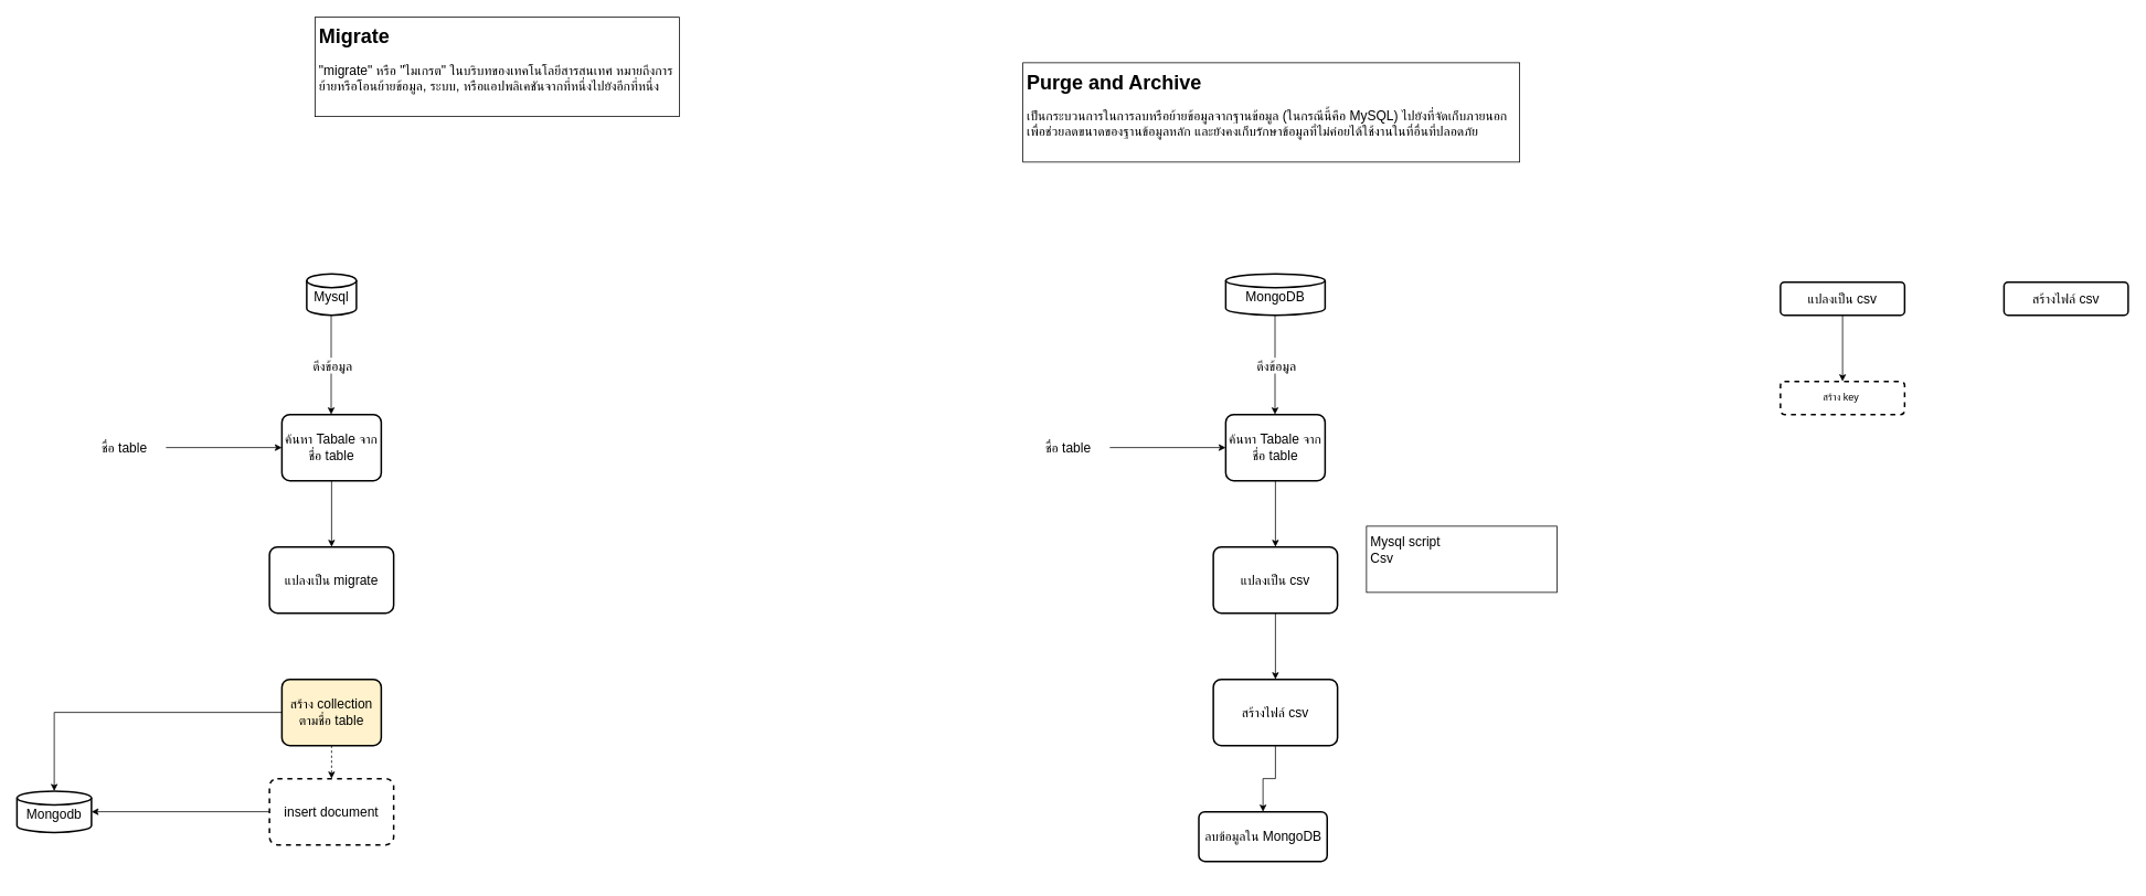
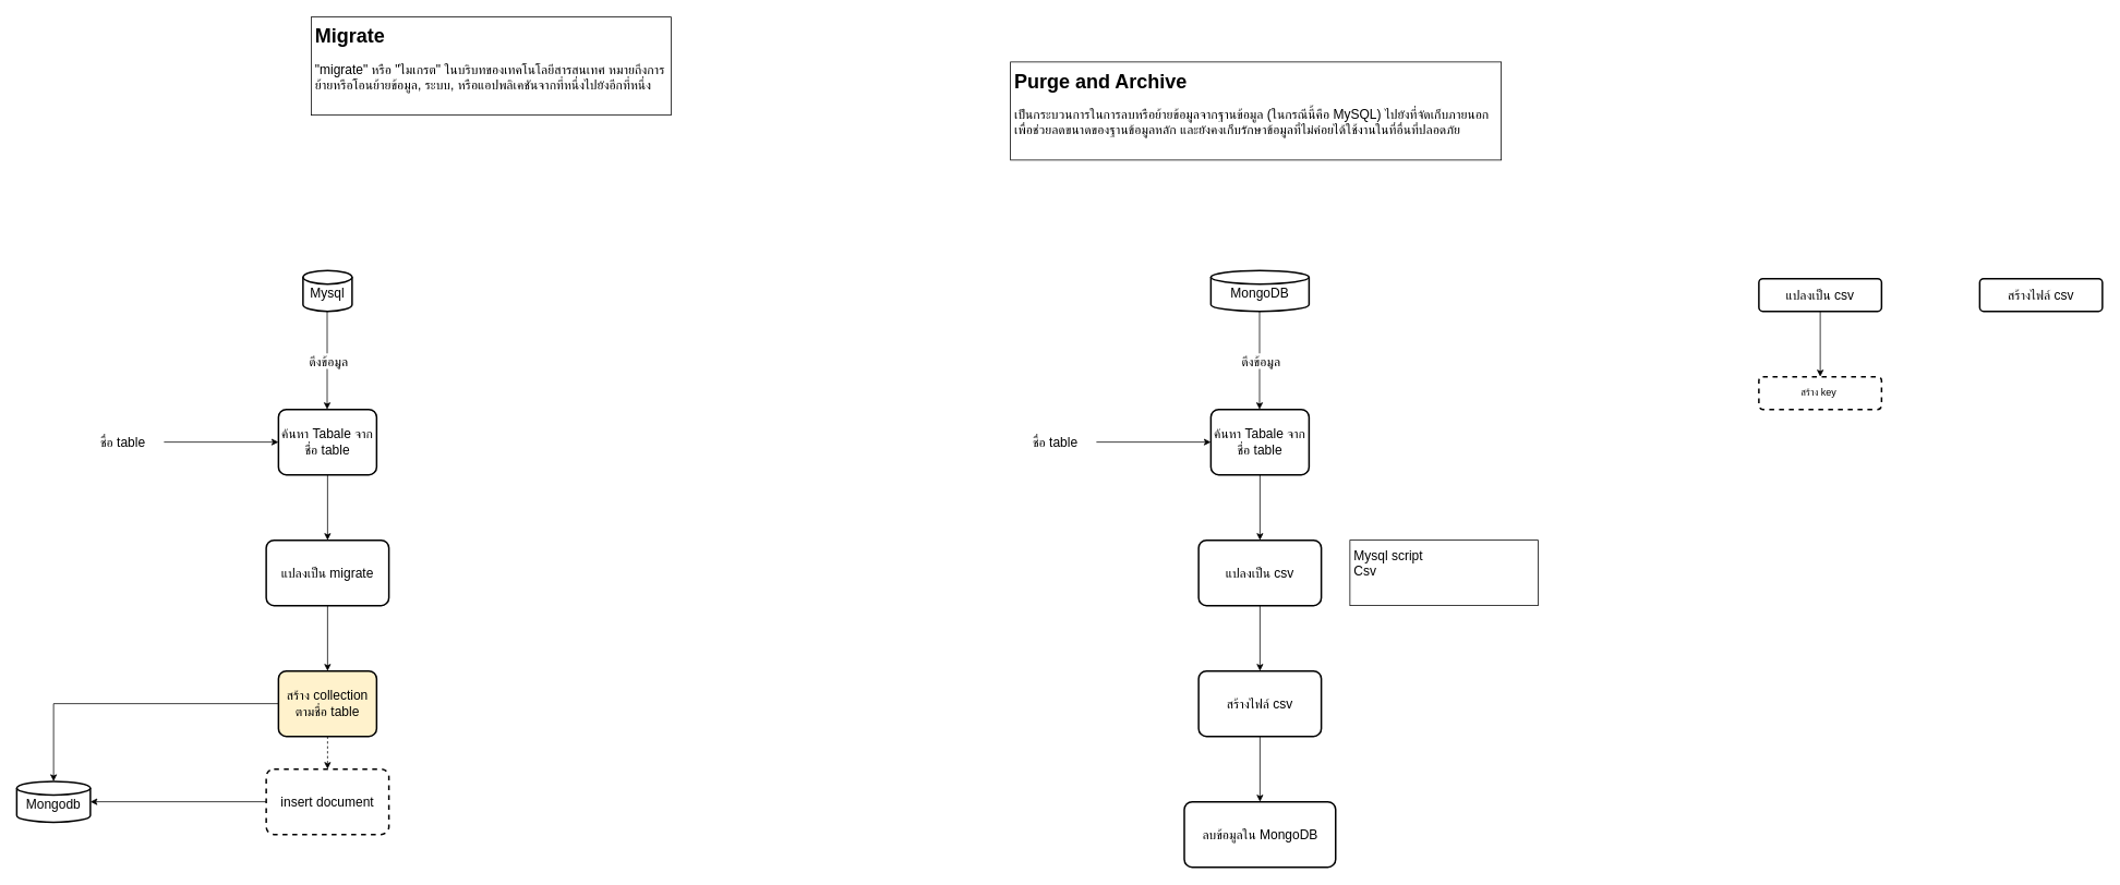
- <mxCell id="31" value="&lt;font style=&quot;font-size: 16px;&quot;&gt;Mysql script&lt;/font&gt;&lt;div&gt;&lt;font style=&quot;font-size: 16px;&quot;&gt;Csv&lt;/font&gt;&lt;/div&gt;" style="text;html=1;align=left;verticalAlign=top;whiteSpace=wrap;rounded=0;strokeColor=default;spacing=5;" parent="1" vertex="1"><mxGeometry x="1650" y="635" width="230" height="80" as="geometry" /></mxCell>
+ <mxCell id="31" value="&lt;font style=&quot;font-size: 16px;&quot;&gt;Mysql script&lt;/font&gt;&lt;div&gt;&lt;font style=&quot;font-size: 16px;&quot;&gt;Csv&lt;/font&gt;&lt;/div&gt;" style="text;html=1;align=left;verticalAlign=top;whiteSpace=wrap;rounded=0;strokeColor=default;spacing=5;" parent="1" vertex="1"><mxGeometry x="1650" y="660" width="230" height="80" as="geometry" /></mxCell>
+ <mxCell id="11" value="" style="edgeStyle=orthogonalEdgeStyle;rounded=0;orthogonalLoop=1;jettySize=auto;html=1;" parent="1" source="12" target="15" edge="1"><mxGeometry relative="1" as="geometry" /></mxCell>
- <mxCell id="30" value="&lt;span style=&quot;font-size: 16px;&quot;&gt;ลบข้อมูลใน&amp;nbsp;&lt;/span&gt;&lt;span style=&quot;font-size: 16px;&quot;&gt;MongoDB&lt;/span&gt;" style="whiteSpace=wrap;html=1;strokeWidth=2;rounded=1;arcSize=12;" parent="1" vertex="1"><mxGeometry x="1447.5" y="980" width="155" height="60" as="geometry" /></mxCell>
+ <mxCell id="30" value="&lt;span style=&quot;font-size: 16px;&quot;&gt;ลบข้อมูลใน&amp;nbsp;&lt;/span&gt;&lt;span style=&quot;font-size: 16px;&quot;&gt;MongoDB&lt;/span&gt;" style="whiteSpace=wrap;html=1;strokeWidth=2;rounded=1;arcSize=12;" parent="1" vertex="1"><mxGeometry x="1447.5" y="980" width="185" height="80" as="geometry" /></mxCell>
